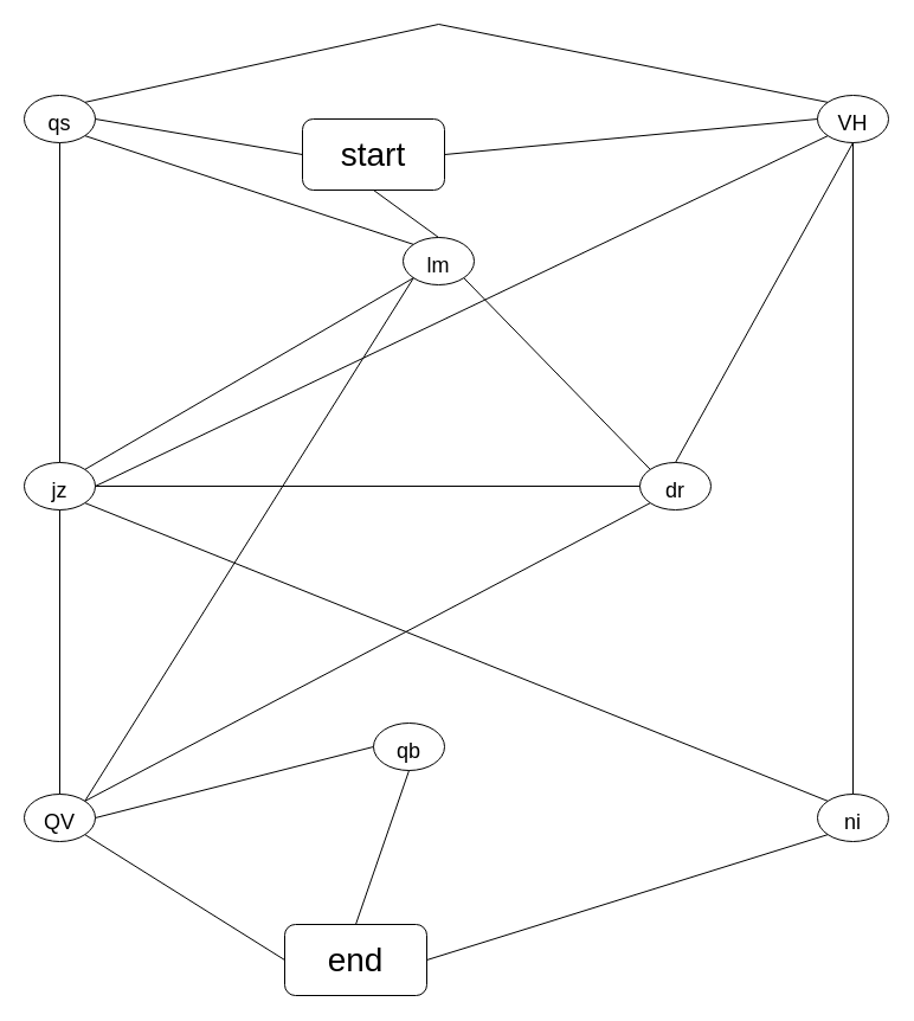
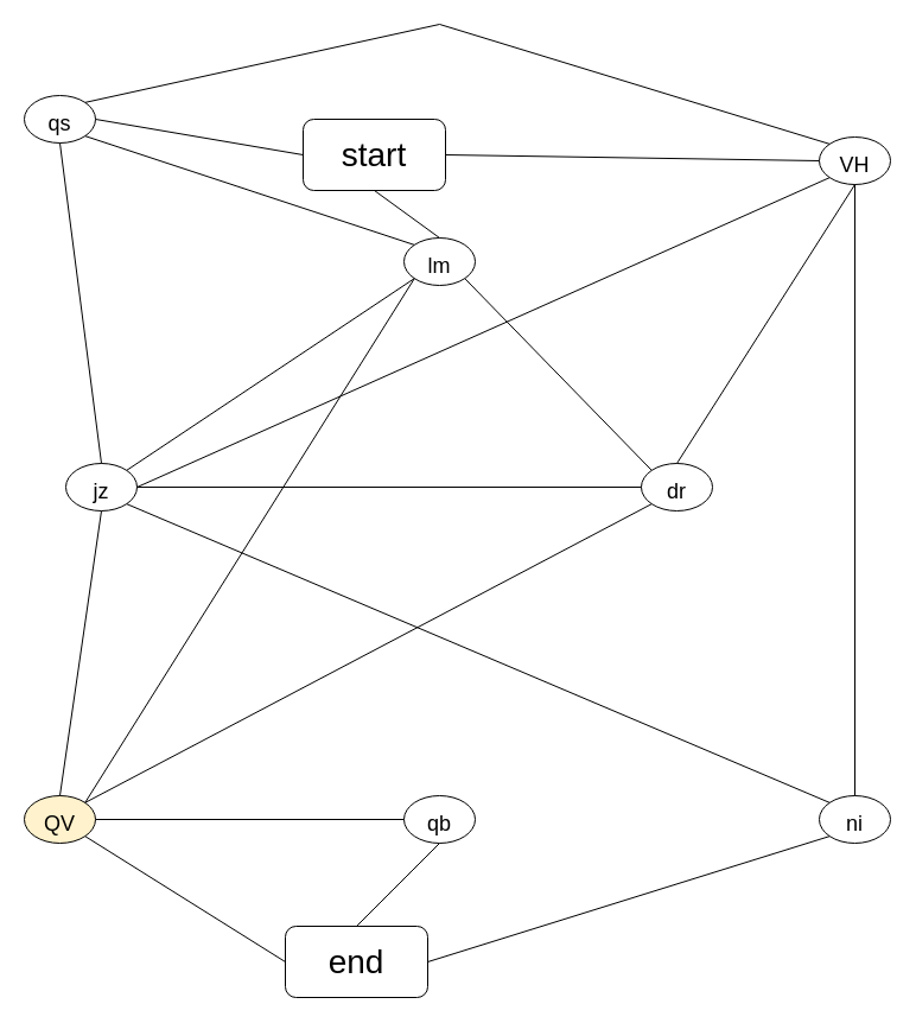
- <mxCell id="6" value="&lt;font style=&quot;font-size: 18px&quot;&gt;VH&lt;/font&gt;" style="ellipse;whiteSpace=wrap;html=1;fontSize=28;" vertex="1" parent="1"><mxGeometry x="690" y="80" width="60" height="40" as="geometry" /></mxCell>
+ <mxCell id="6" value="&lt;font style=&quot;font-size: 18px&quot;&gt;VH&lt;/font&gt;" style="ellipse;whiteSpace=wrap;html=1;fontSize=28;" vertex="1" parent="1"><mxGeometry x="690" y="115" width="60" height="40" as="geometry" /></mxCell>
- <mxCell id="16" value="&lt;font style=&quot;font-size: 18px&quot;&gt;jz&lt;/font&gt;" style="ellipse;whiteSpace=wrap;html=1;fontSize=28;" vertex="1" parent="1"><mxGeometry x="20" y="390" width="60" height="40" as="geometry" /></mxCell>
+ <mxCell id="16" value="&lt;font style=&quot;font-size: 18px&quot;&gt;jz&lt;/font&gt;" style="ellipse;whiteSpace=wrap;html=1;fontSize=28;" vertex="1" parent="1"><mxGeometry x="55" y="390" width="60" height="40" as="geometry" /></mxCell>
- <mxCell id="11" value="&lt;font style=&quot;font-size: 18px&quot;&gt;qb&lt;/font&gt;" style="ellipse;whiteSpace=wrap;html=1;fontSize=28;" vertex="1" parent="1"><mxGeometry x="315" y="610" width="60" height="40" as="geometry" /></mxCell>
+ <mxCell id="11" value="&lt;font style=&quot;font-size: 18px&quot;&gt;qb&lt;/font&gt;" style="ellipse;whiteSpace=wrap;html=1;fontSize=28;" vertex="1" parent="1"><mxGeometry x="340" y="670" width="60" height="40" as="geometry" /></mxCell>
- <mxCell id="10" value="&lt;font style=&quot;font-size: 18px&quot;&gt;QV&lt;/font&gt;" style="ellipse;whiteSpace=wrap;html=1;fontSize=28;" vertex="1" parent="1"><mxGeometry x="20" y="670" width="60" height="40" as="geometry" /></mxCell>
+ <mxCell id="10" value="&lt;font style=&quot;font-size: 18px&quot;&gt;QV&lt;/font&gt;" style="ellipse;whiteSpace=wrap;html=1;fontSize=28;fillColor=#fff2cc;" vertex="1" parent="1"><mxGeometry x="20" y="670" width="60" height="40" as="geometry" /></mxCell>
